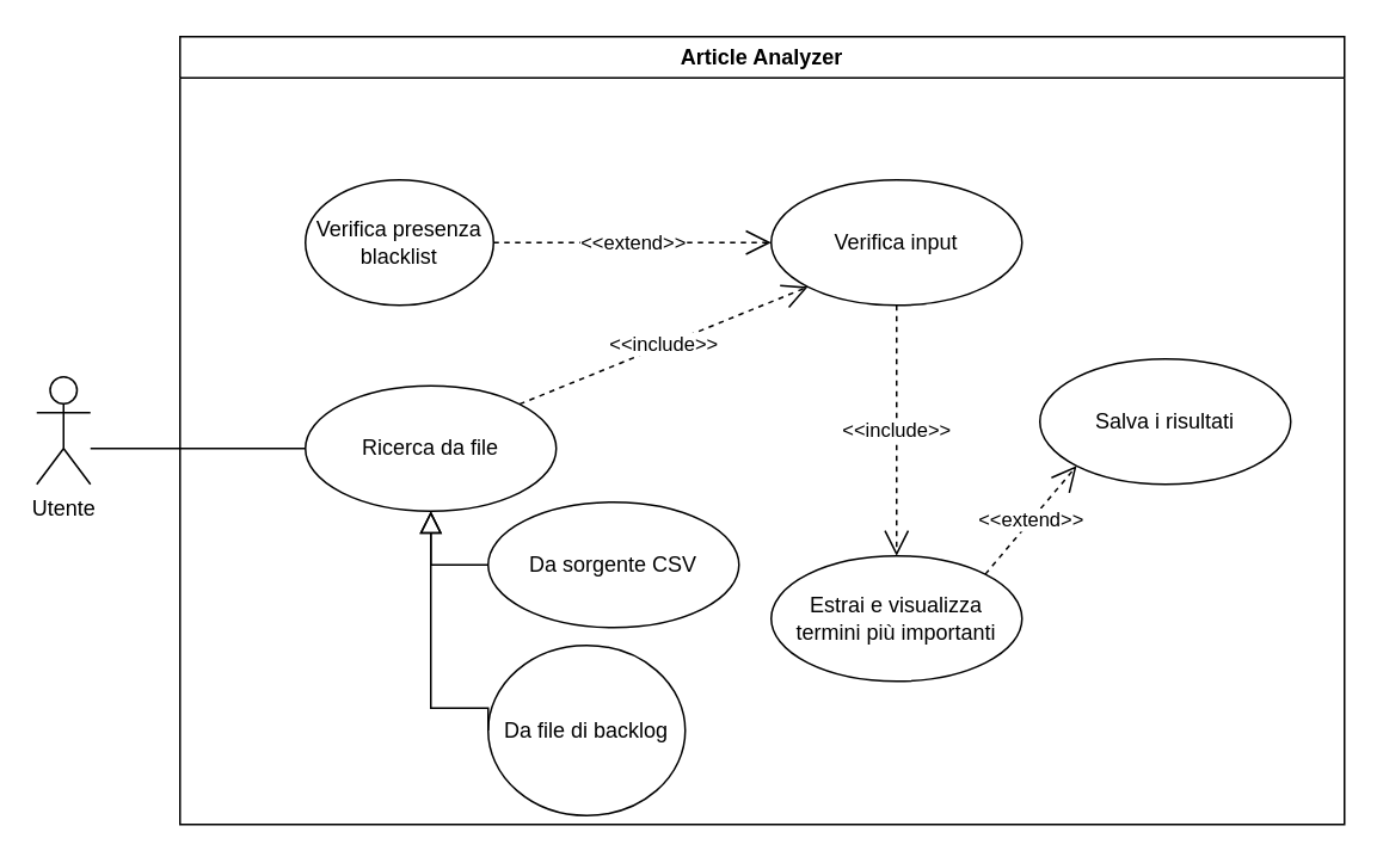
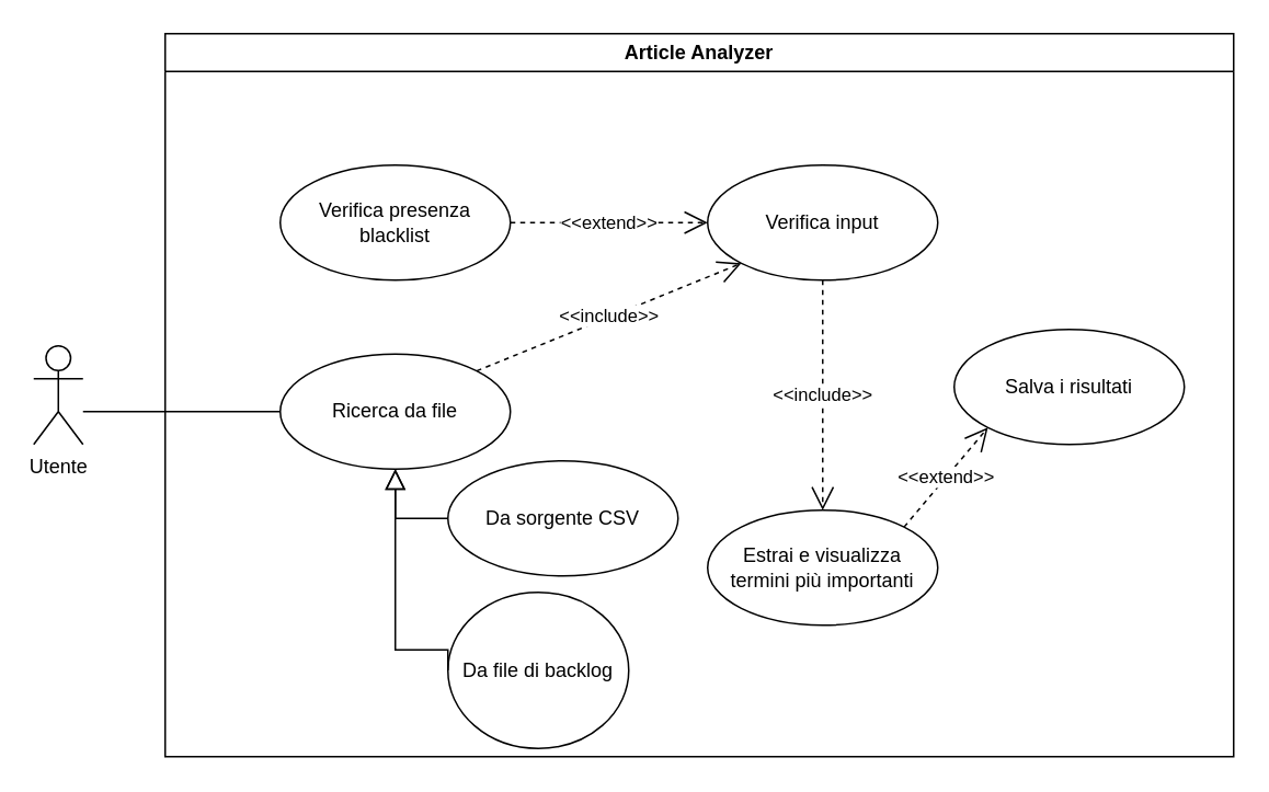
- <mxCell id="8" value="Verifica presenza blacklist" style="ellipse;whiteSpace=wrap;html=1;" parent="3" vertex="1"><mxGeometry x="70" y="80" width="105" height="70" as="geometry" /></mxCell>
+ <mxCell id="8" value="Verifica presenza blacklist" style="ellipse;whiteSpace=wrap;html=1;" parent="3" vertex="1"><mxGeometry x="70" y="80" width="140" height="70" as="geometry" /></mxCell>
